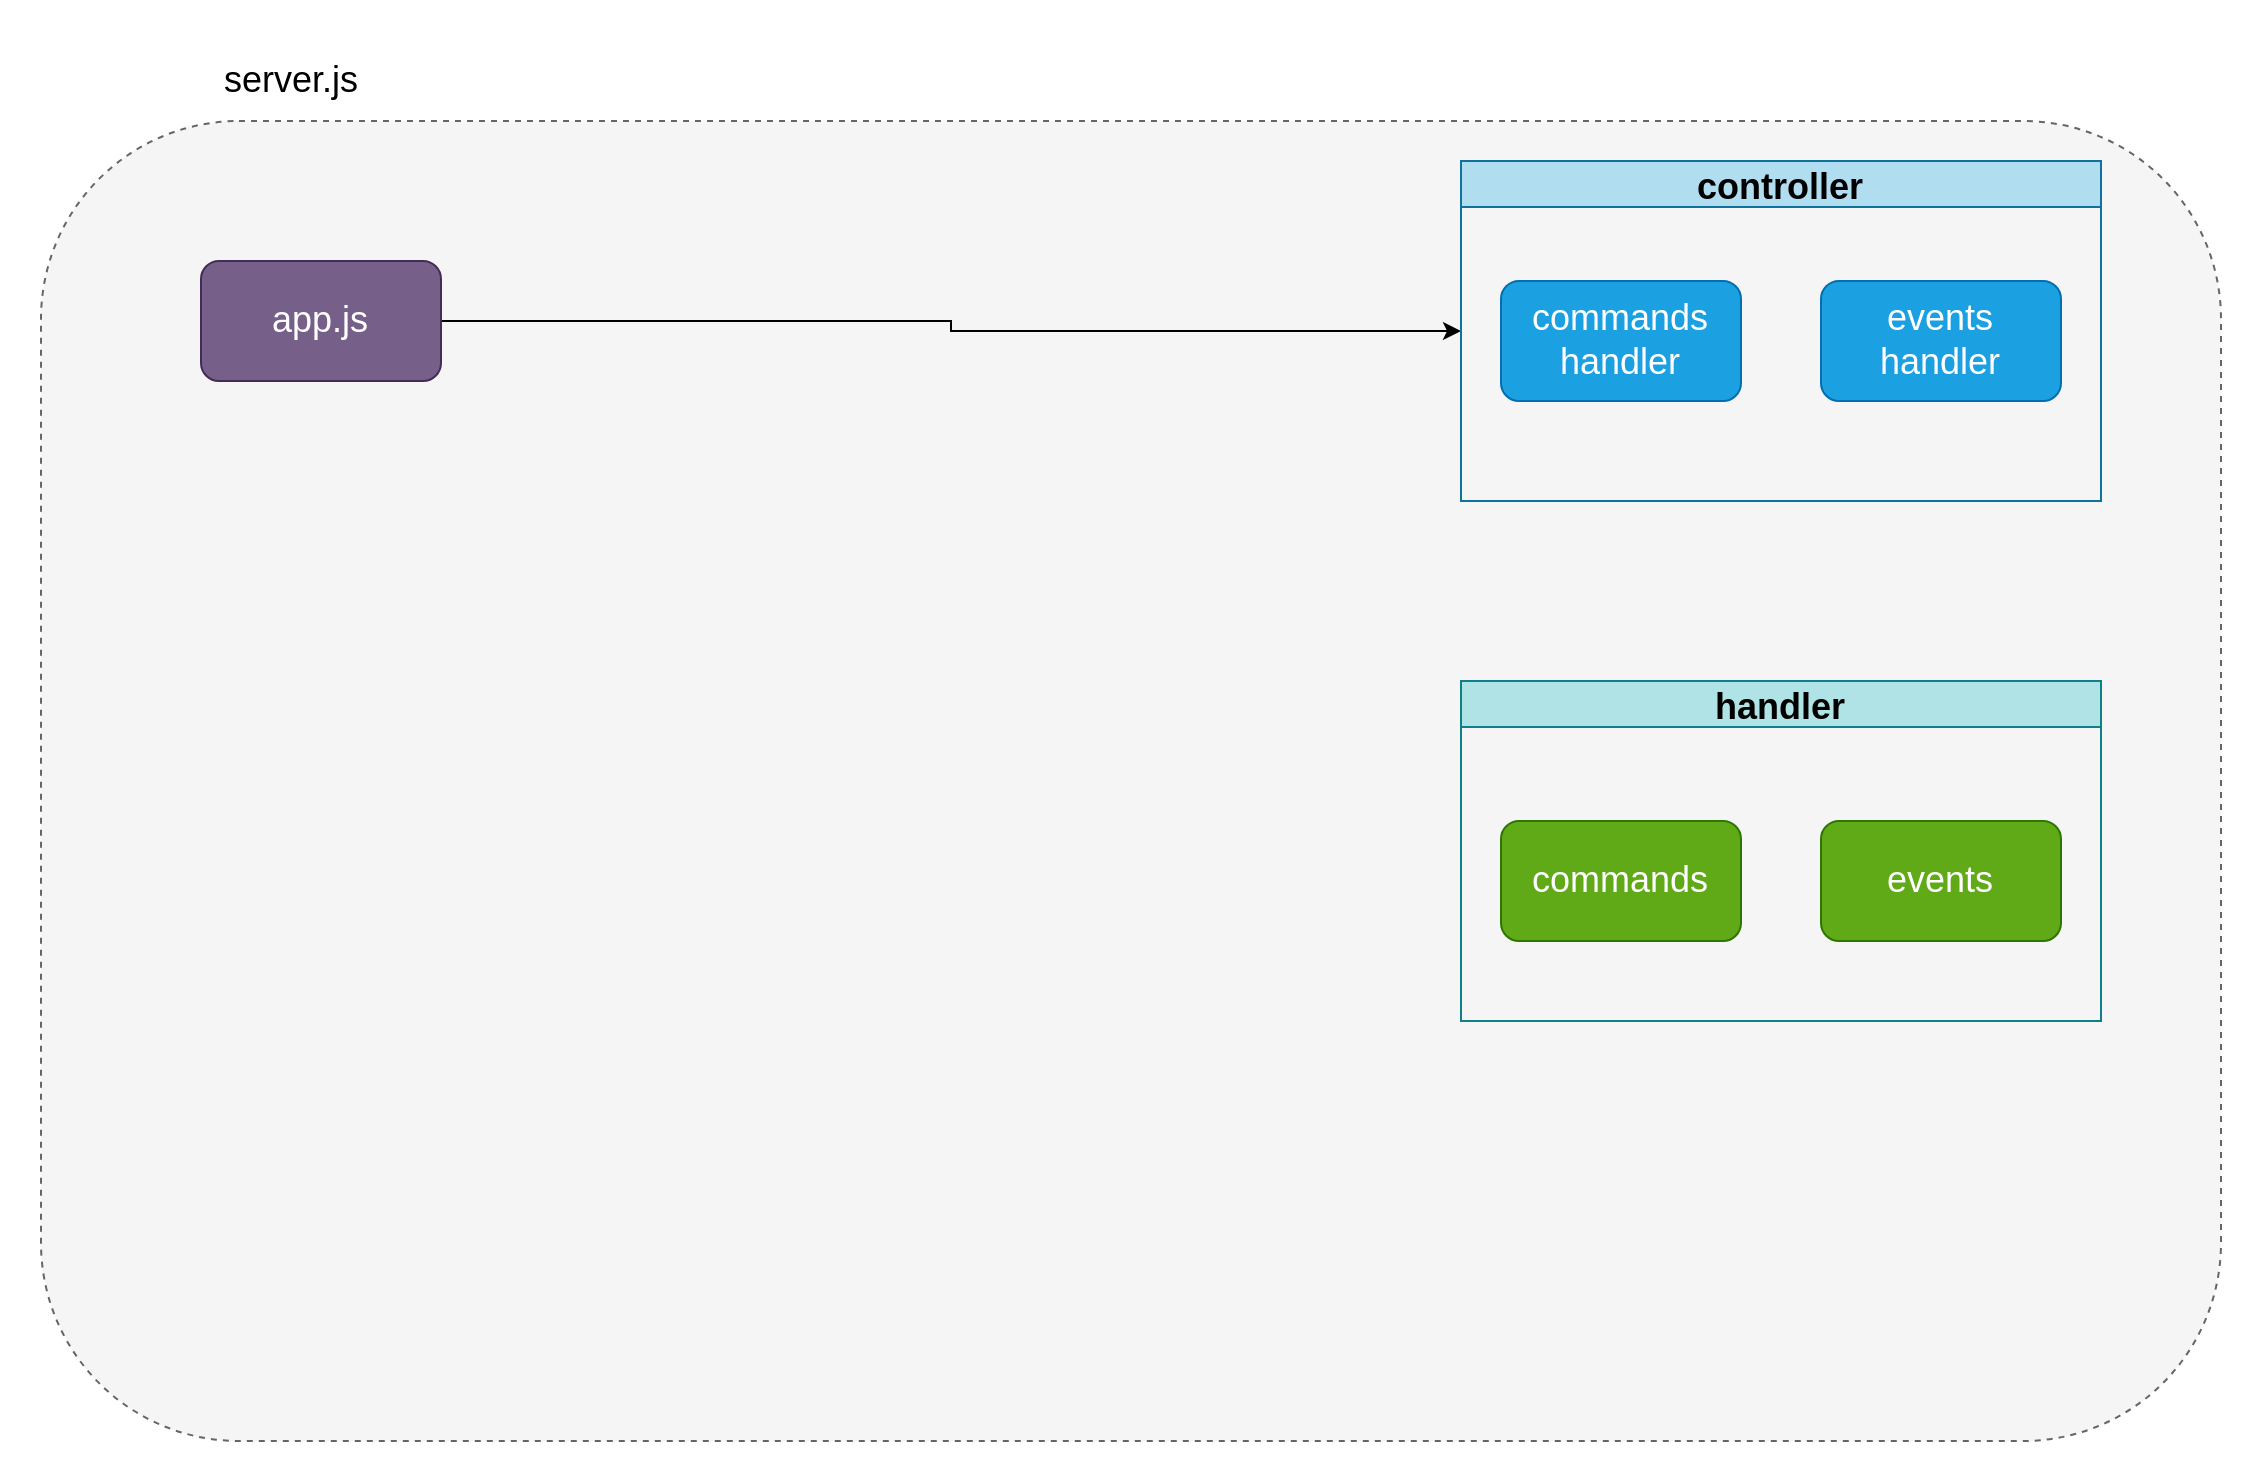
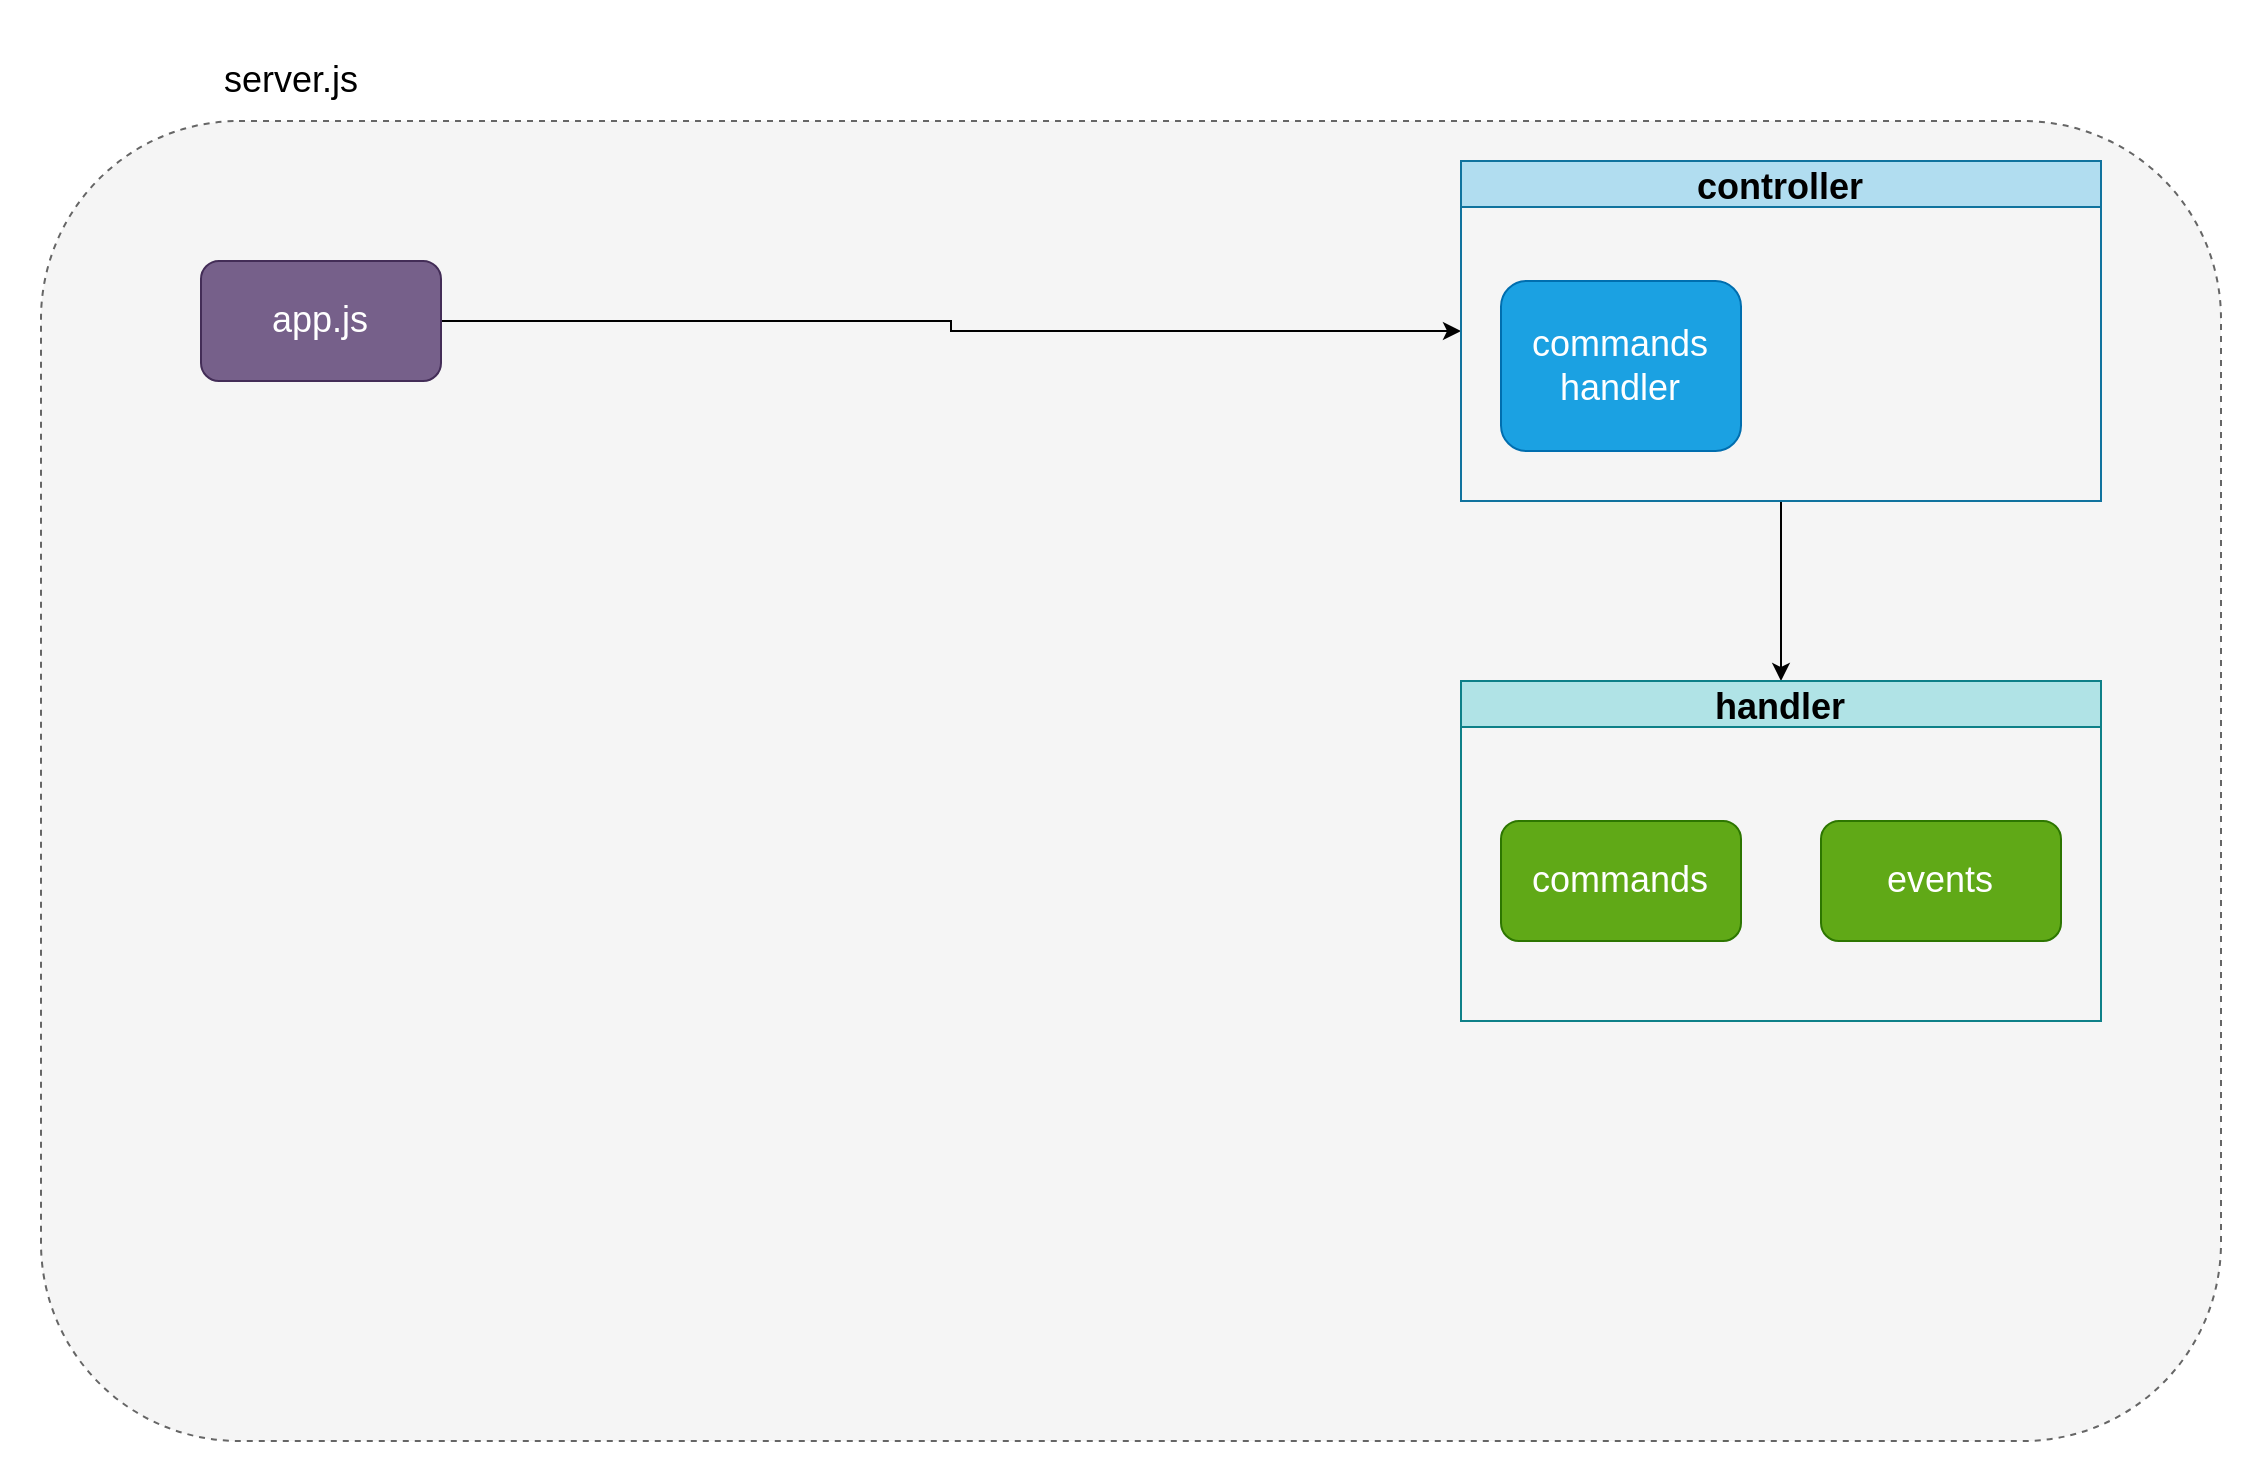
- <mxCell id="6" value="commands&lt;br&gt;handler" style="rounded=1;whiteSpace=wrap;html=1;strokeColor=#006EAF;fontSize=18;fillColor=#1ba1e2;fontColor=#ffffff;" vertex="1" parent="1"><mxGeometry x="750" y="140" width="120" height="60" as="geometry" /></mxCell>
+ <mxCell id="6" value="commands&lt;br&gt;handler" style="rounded=1;whiteSpace=wrap;html=1;strokeColor=#006EAF;fontSize=18;fillColor=#1ba1e2;fontColor=#ffffff;" vertex="1" parent="1"><mxGeometry x="750" y="140" width="120" height="85" as="geometry" /></mxCell>
- <mxCell id="7" value="events&lt;br&gt;handler" style="rounded=1;whiteSpace=wrap;html=1;strokeColor=#006EAF;fontSize=18;fillColor=#1ba1e2;fontColor=#ffffff;" vertex="1" parent="1"><mxGeometry x="910" y="140" width="120" height="60" as="geometry" /></mxCell>
+ <mxCell id="8" style="edgeStyle=orthogonalEdgeStyle;rounded=0;orthogonalLoop=1;jettySize=auto;html=1;exitX=0.5;exitY=1;exitDx=0;exitDy=0;entryX=0.5;entryY=0;entryDx=0;entryDy=0;fontSize=18;" edge="1" parent="1" source="9" target="10"><mxGeometry relative="1" as="geometry" /></mxCell>
